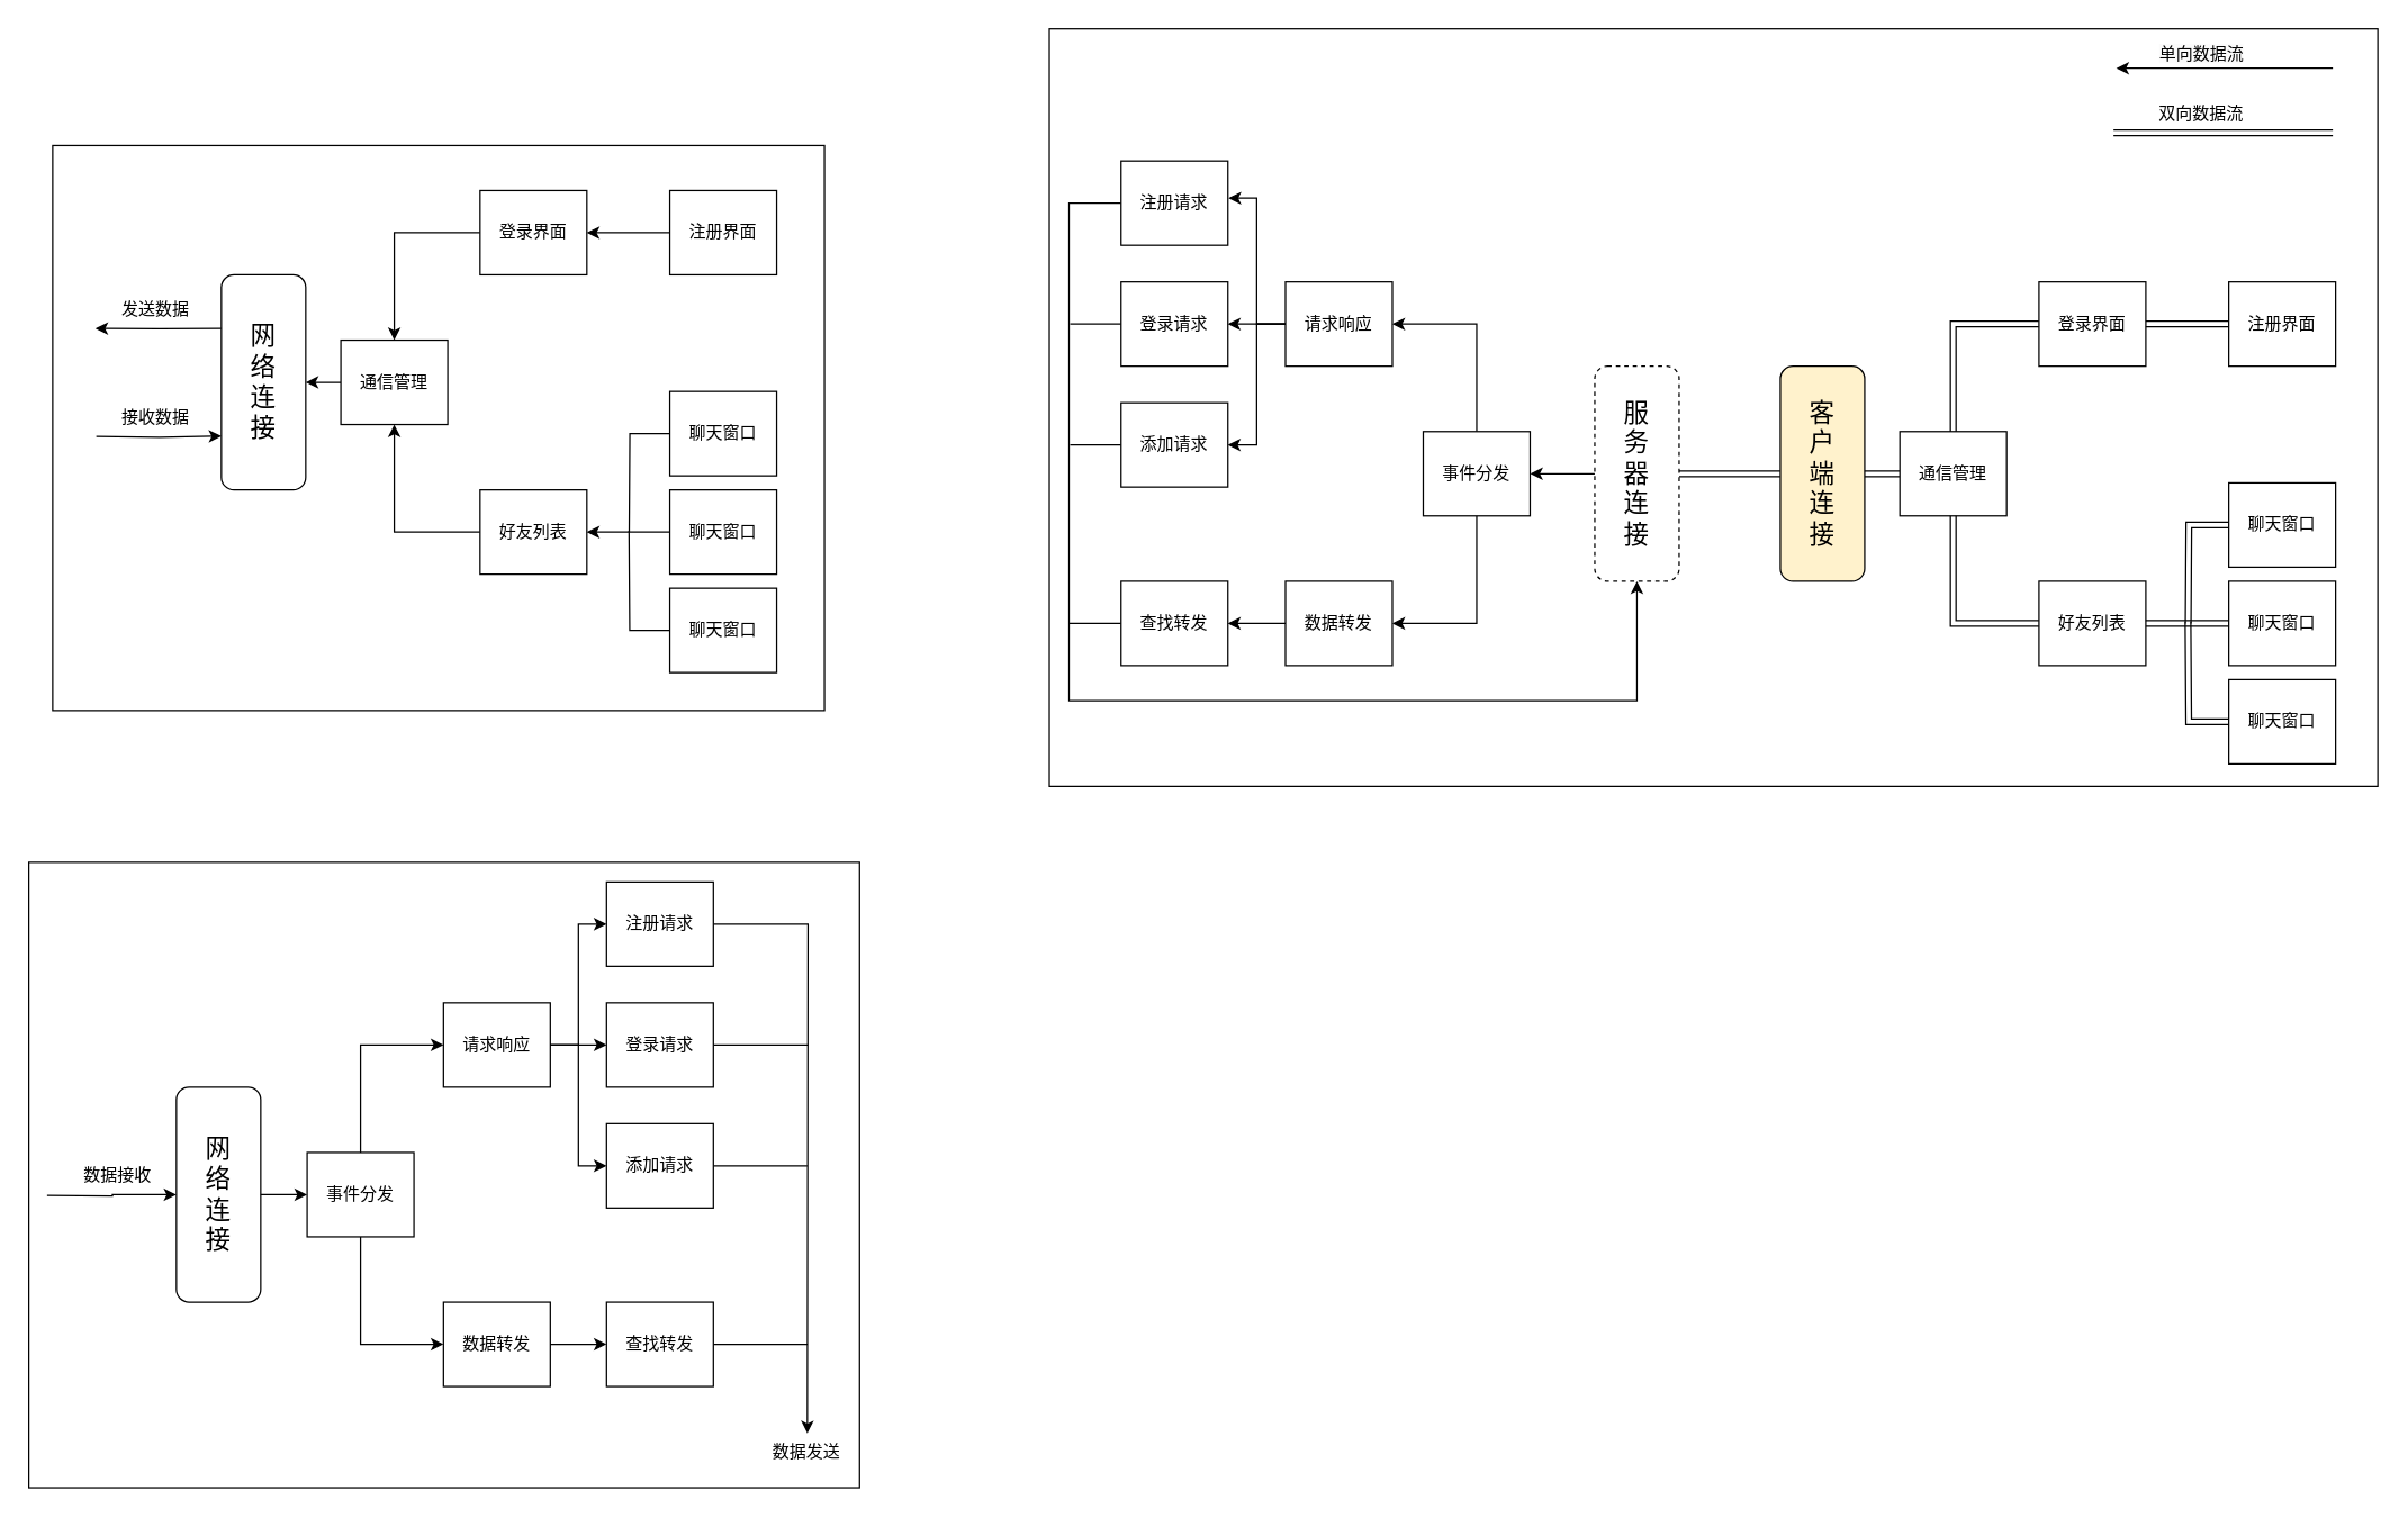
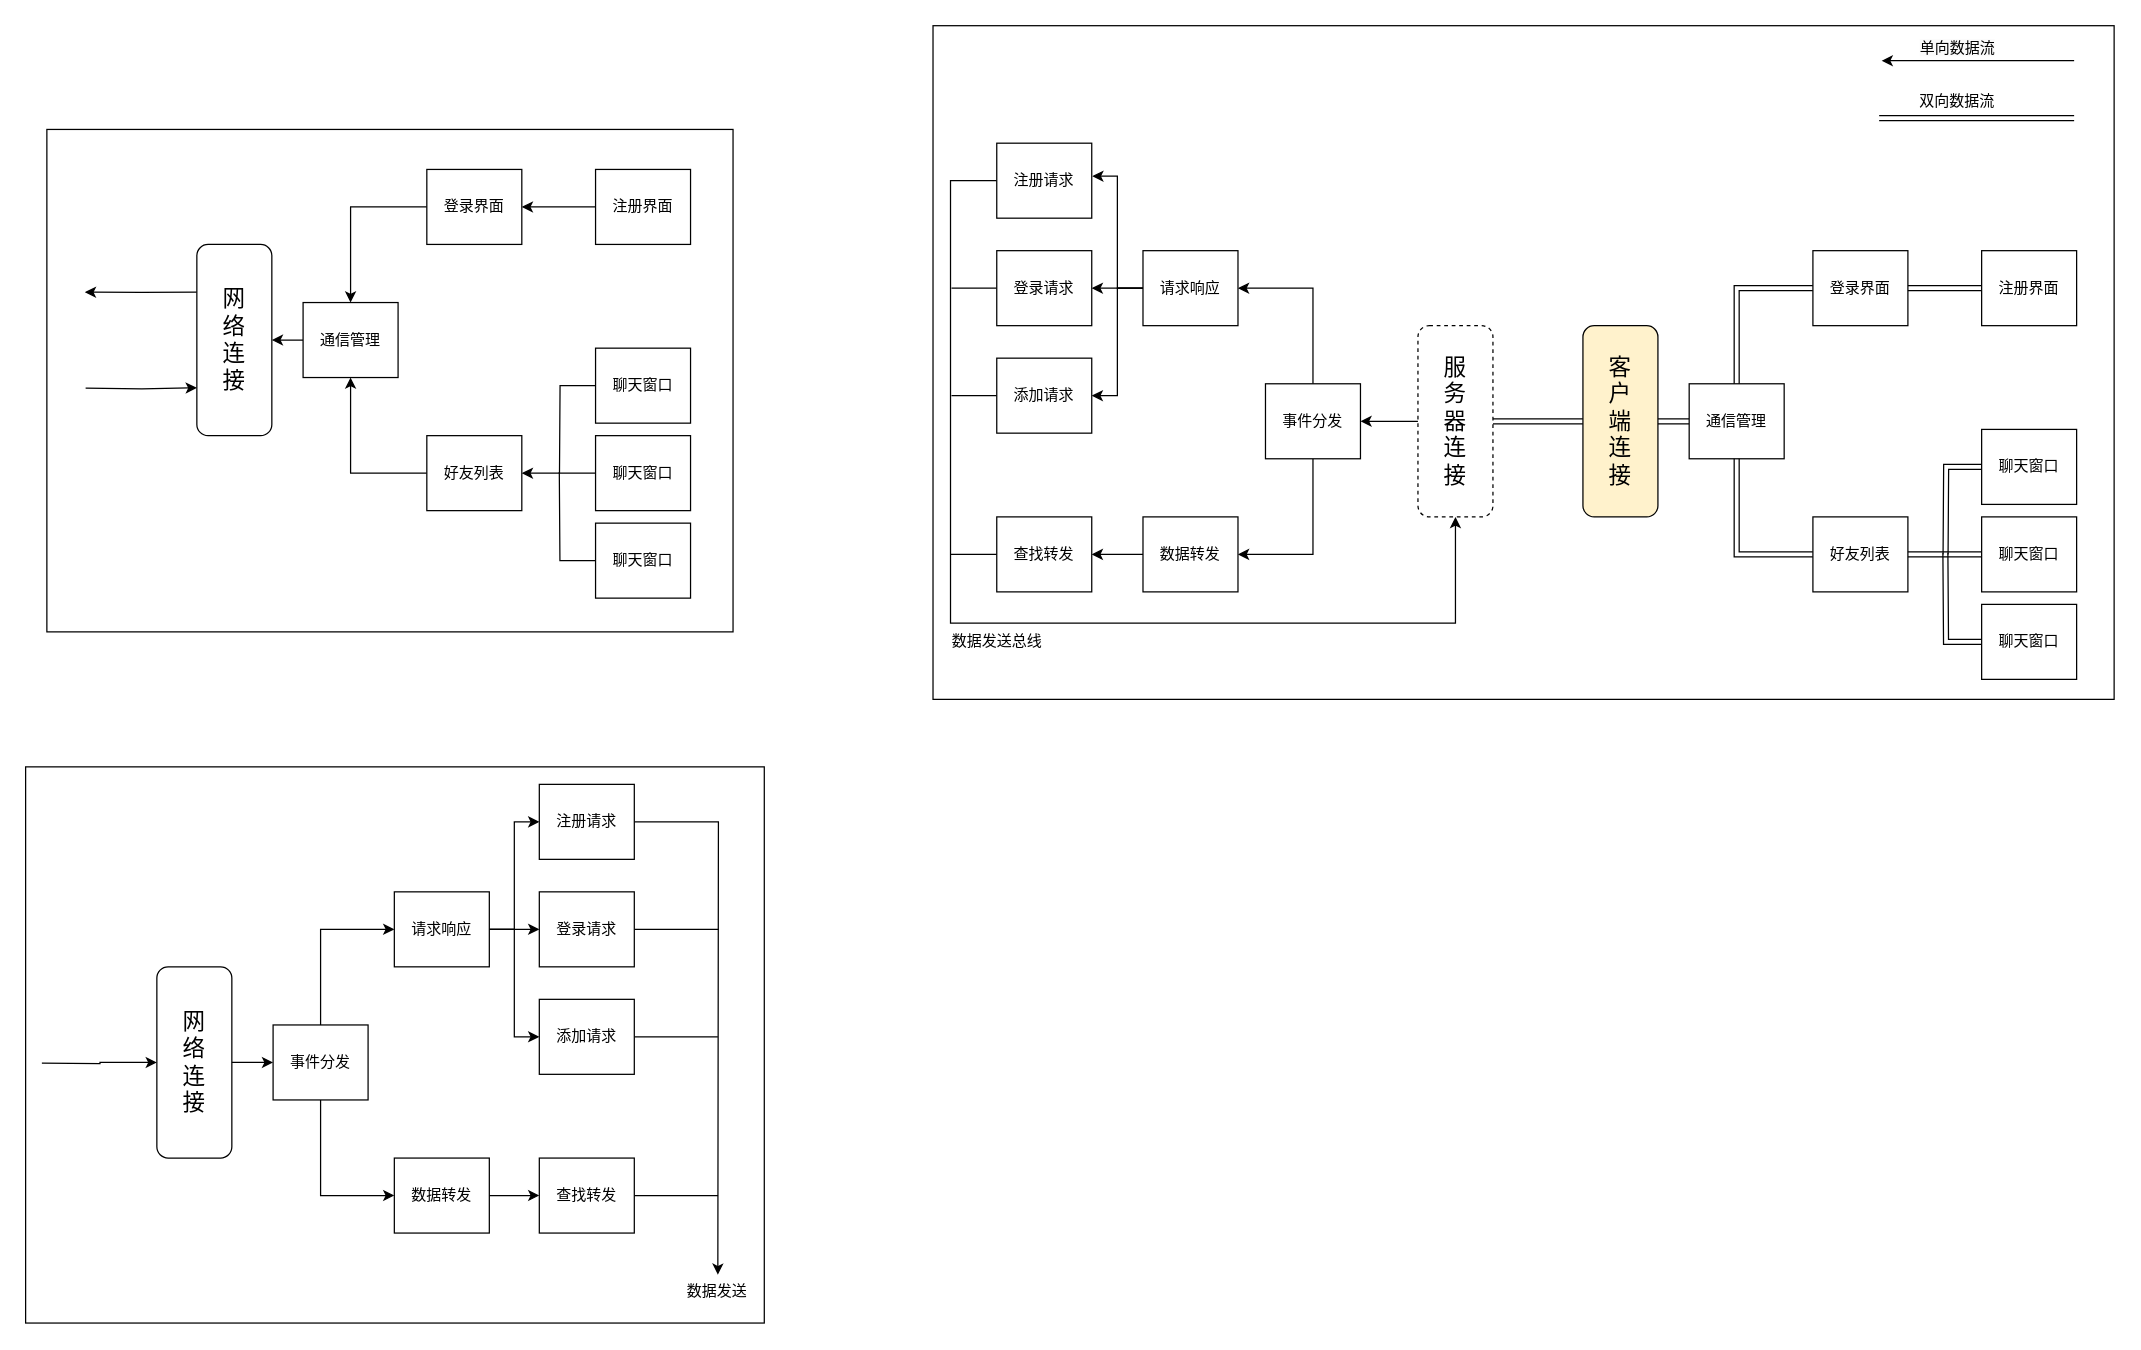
- <mxCell id="46" value="发送数据" style="text;html=1;align=center;verticalAlign=middle;resizable=0;points=[];autosize=1;strokeColor=none;fillColor=none;" vertex="1" parent="28"><mxGeometry x="40" y="130" width="66" height="26" as="geometry" /></mxCell>
- <mxCell id="48" value="接收数据" style="text;html=1;align=center;verticalAlign=middle;resizable=0;points=[];autosize=1;strokeColor=none;fillColor=none;" vertex="1" parent="28"><mxGeometry x="40" y="207" width="66" height="26" as="geometry" /></mxCell>
+ <mxCell id="84" value="数据发送总线" style="text;html=1;align=center;verticalAlign=middle;resizable=0;points=[];autosize=1;strokeColor=none;fillColor=none;" vertex="1" parent="1"><mxGeometry x="752" y="500" width="90" height="26" as="geometry" /></mxCell>
- <mxCell id="26" value="数据接收" style="text;html=1;align=center;verticalAlign=middle;resizable=0;points=[];autosize=1;strokeColor=none;fillColor=none;" vertex="1" parent="4"><mxGeometry x="30" y="210" width="66" height="26" as="geometry" /></mxCell>
